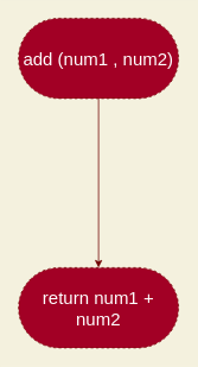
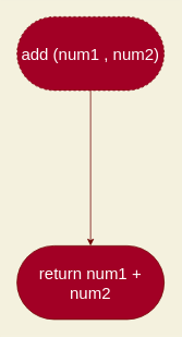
- <mxCell id="4" value="&lt;font style=&quot;font-size: 20px&quot;&gt;return num1 + num2&lt;/font&gt;" style="rounded=1;whiteSpace=wrap;html=1;sketch=0;strokeColor=#6F0000;fillColor=#a20025;arcSize=50;fontColor=#ffffff;dashed=1;" vertex="1" parent="1"><mxGeometry x="20" y="300" width="180" height="90" as="geometry" /></mxCell>
+ <mxCell id="4" value="&lt;font style=&quot;font-size: 20px&quot;&gt;return num1 + num2&lt;/font&gt;" style="rounded=1;whiteSpace=wrap;html=1;sketch=0;strokeColor=#6F0000;fillColor=#a20025;arcSize=50;fontColor=#ffffff;" vertex="1" parent="1"><mxGeometry x="20" y="300" width="180" height="90" as="geometry" /></mxCell>
